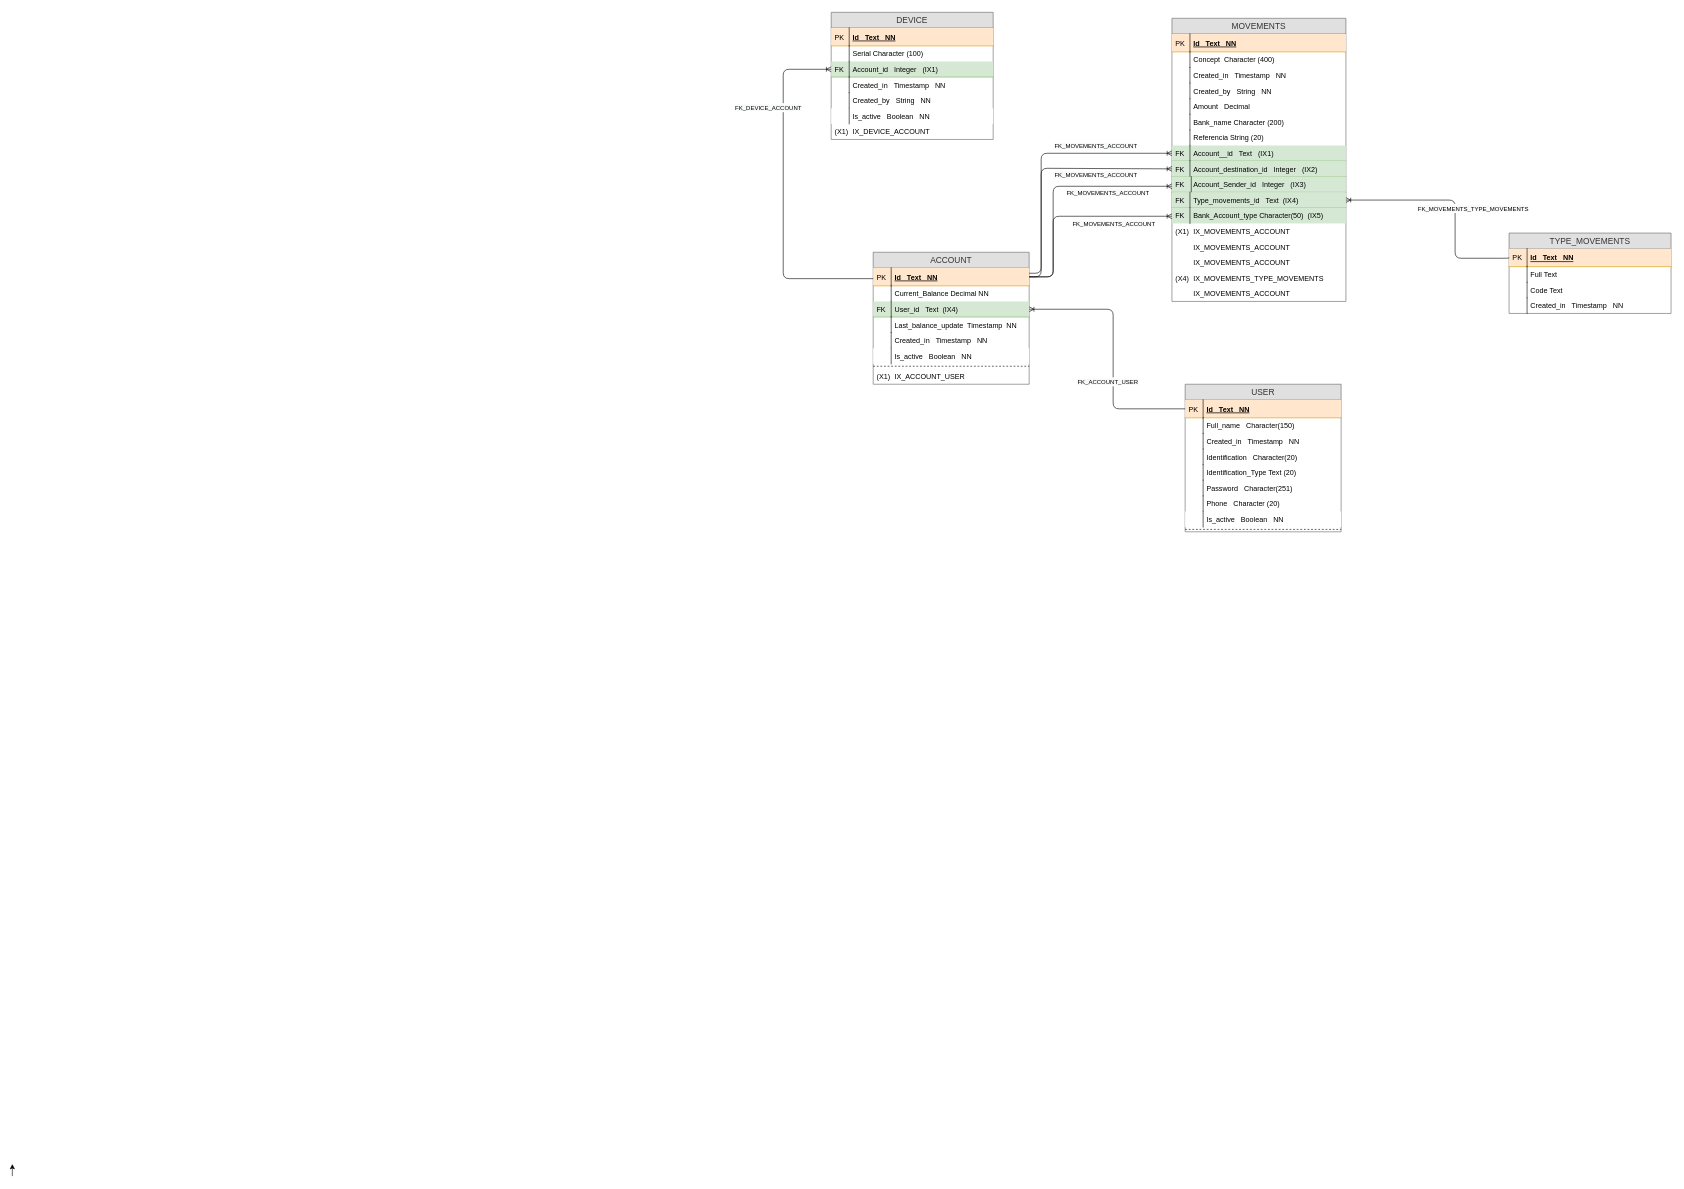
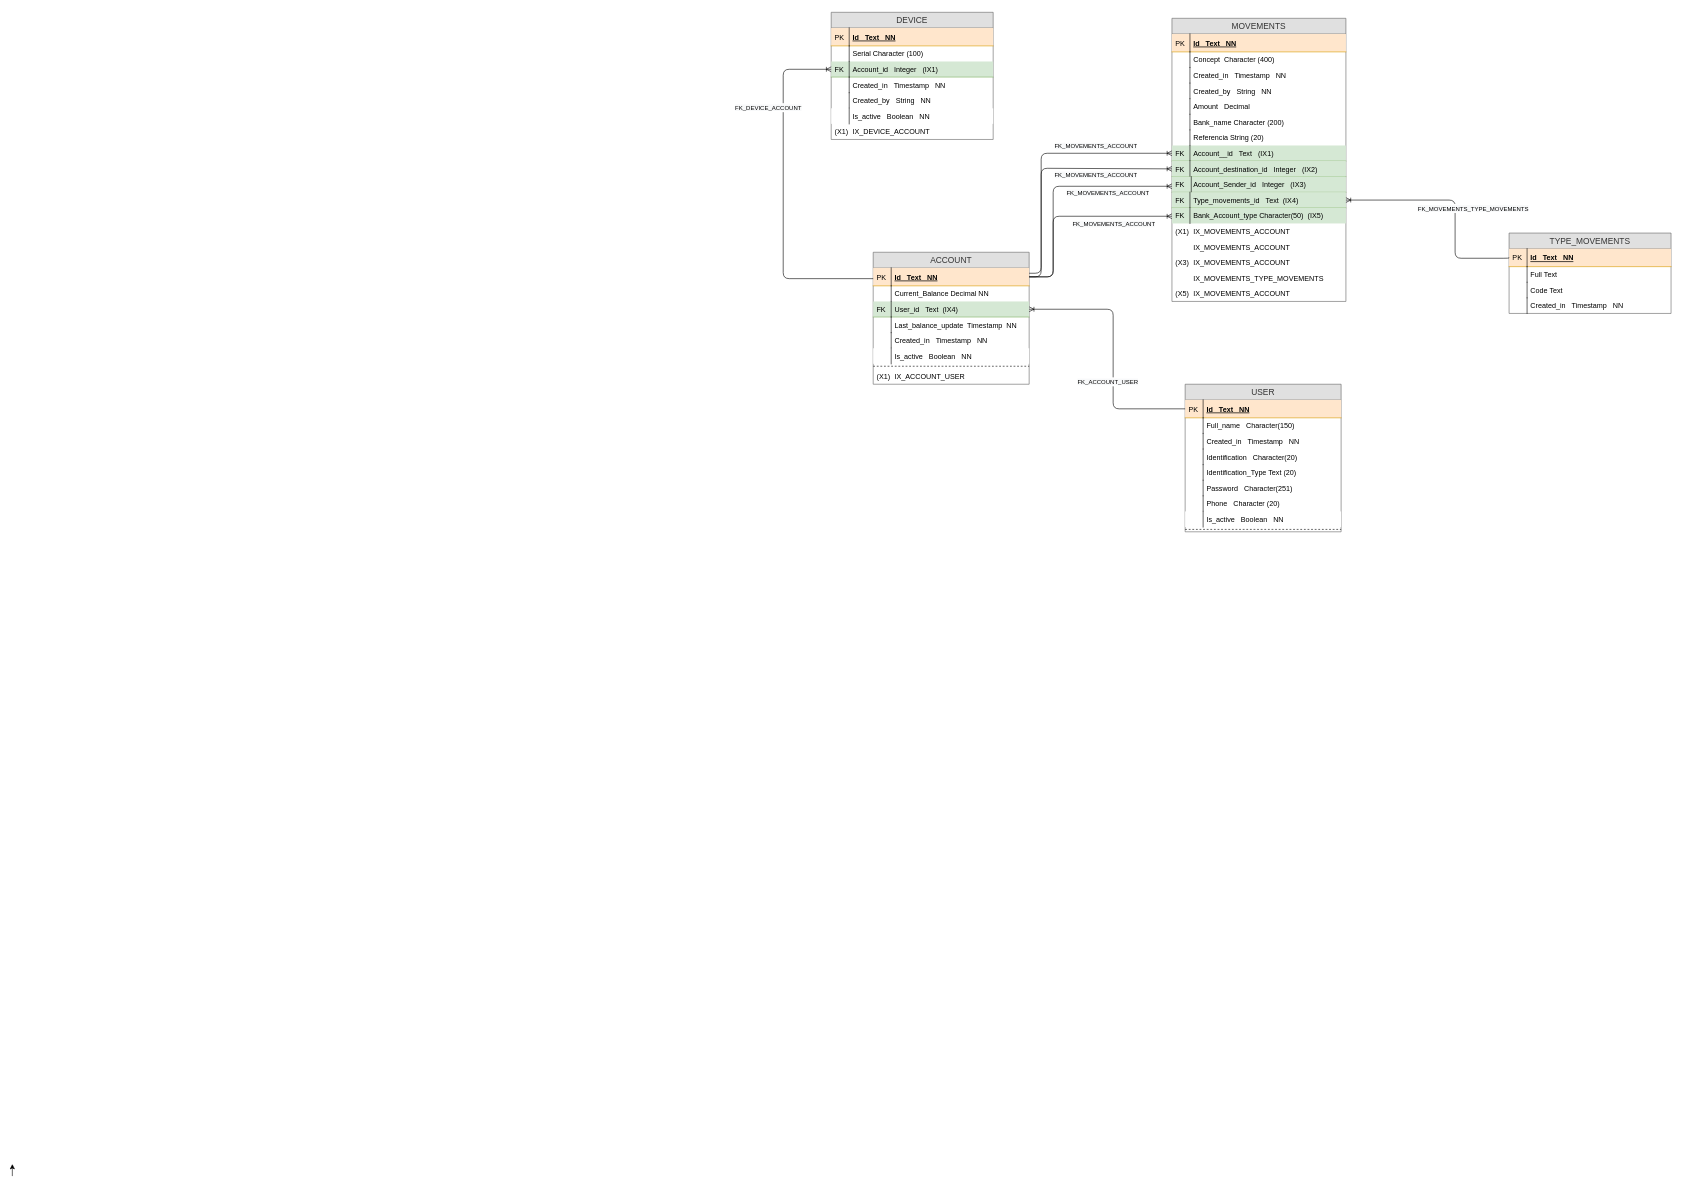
+ <mxCell id="49" value="(X3)" style="shape=partialRectangle;top=0;left=0;bottom=0;right=0;fillColor=none;align=left;verticalAlign=top;spacingLeft=4;spacingRight=4;overflow=hidden;rotatable=0;points=[];portConstraint=eastwest;part=1;fontSize=12;" vertex="1" connectable="0" parent="48"><mxGeometry width="40" height="26" as="geometry" /></mxCell>
- <mxCell id="51" value="(X4)" style="shape=partialRectangle;top=0;left=0;bottom=0;right=0;fillColor=none;align=left;verticalAlign=top;spacingLeft=4;spacingRight=4;overflow=hidden;rotatable=0;points=[];portConstraint=eastwest;part=1;fontSize=12;" parent="50" vertex="1" connectable="0"><mxGeometry width="40" height="26" as="geometry" /></mxCell>
+ <mxCell id="53" value="(X5)" style="shape=partialRectangle;top=0;left=0;bottom=0;right=0;fillColor=none;align=left;verticalAlign=top;spacingLeft=4;spacingRight=4;overflow=hidden;rotatable=0;points=[];portConstraint=eastwest;part=1;fontSize=12;" vertex="1" connectable="0" parent="52"><mxGeometry width="40" height="26" as="geometry" /></mxCell>
